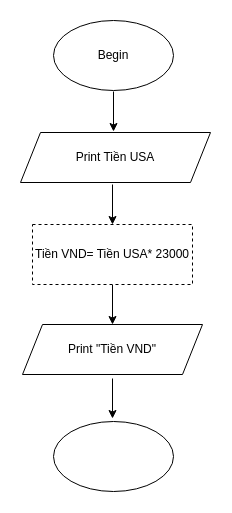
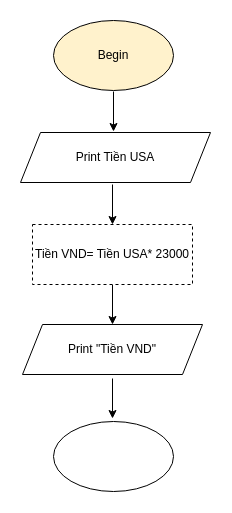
- <mxCell id="2" value="Begin" style="ellipse;whiteSpace=wrap;html=1;" vertex="1" parent="1"><mxGeometry x="53" y="20" width="120" height="70" as="geometry" /></mxCell>
+ <mxCell id="2" value="Begin" style="ellipse;whiteSpace=wrap;html=1;fillColor=#fff2cc;" vertex="1" parent="1"><mxGeometry x="53" y="20" width="120" height="70" as="geometry" /></mxCell>
